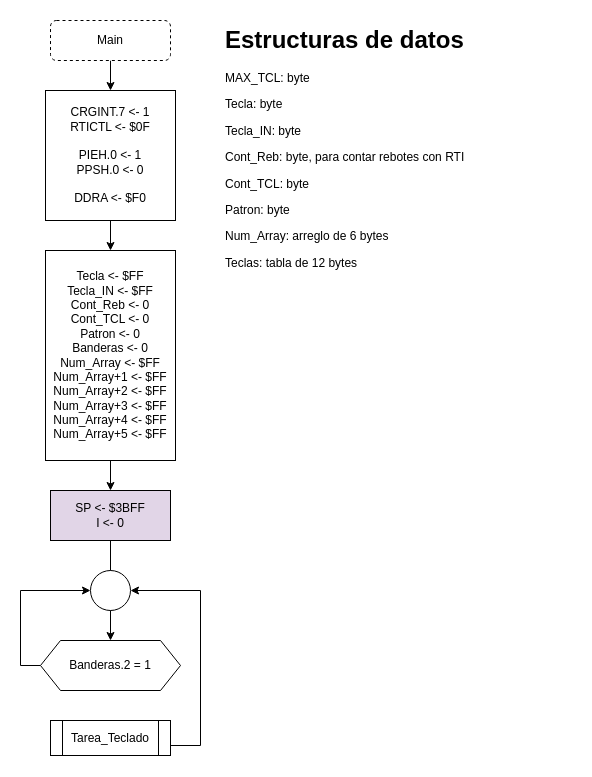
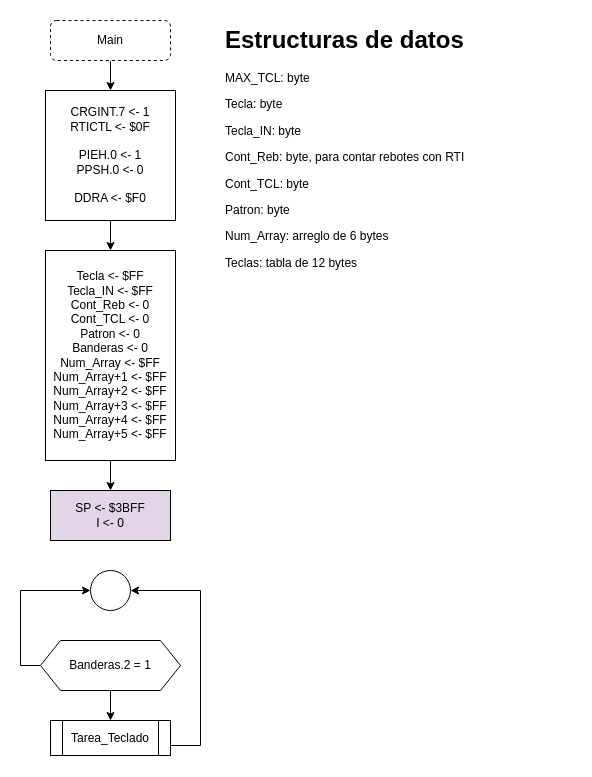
- <mxCell id="8" value="" style="edgeStyle=orthogonalEdgeStyle;rounded=0;orthogonalLoop=1;jettySize=auto;html=1;" edge="1" parent="1" source="9" target="13"><mxGeometry relative="1" as="geometry" /></mxCell>
+ <mxCell id="12" value="" style="edgeStyle=orthogonalEdgeStyle;rounded=0;orthogonalLoop=1;jettySize=auto;html=1;" edge="1" parent="1" source="13" target="15"><mxGeometry relative="1" as="geometry" /></mxCell>
